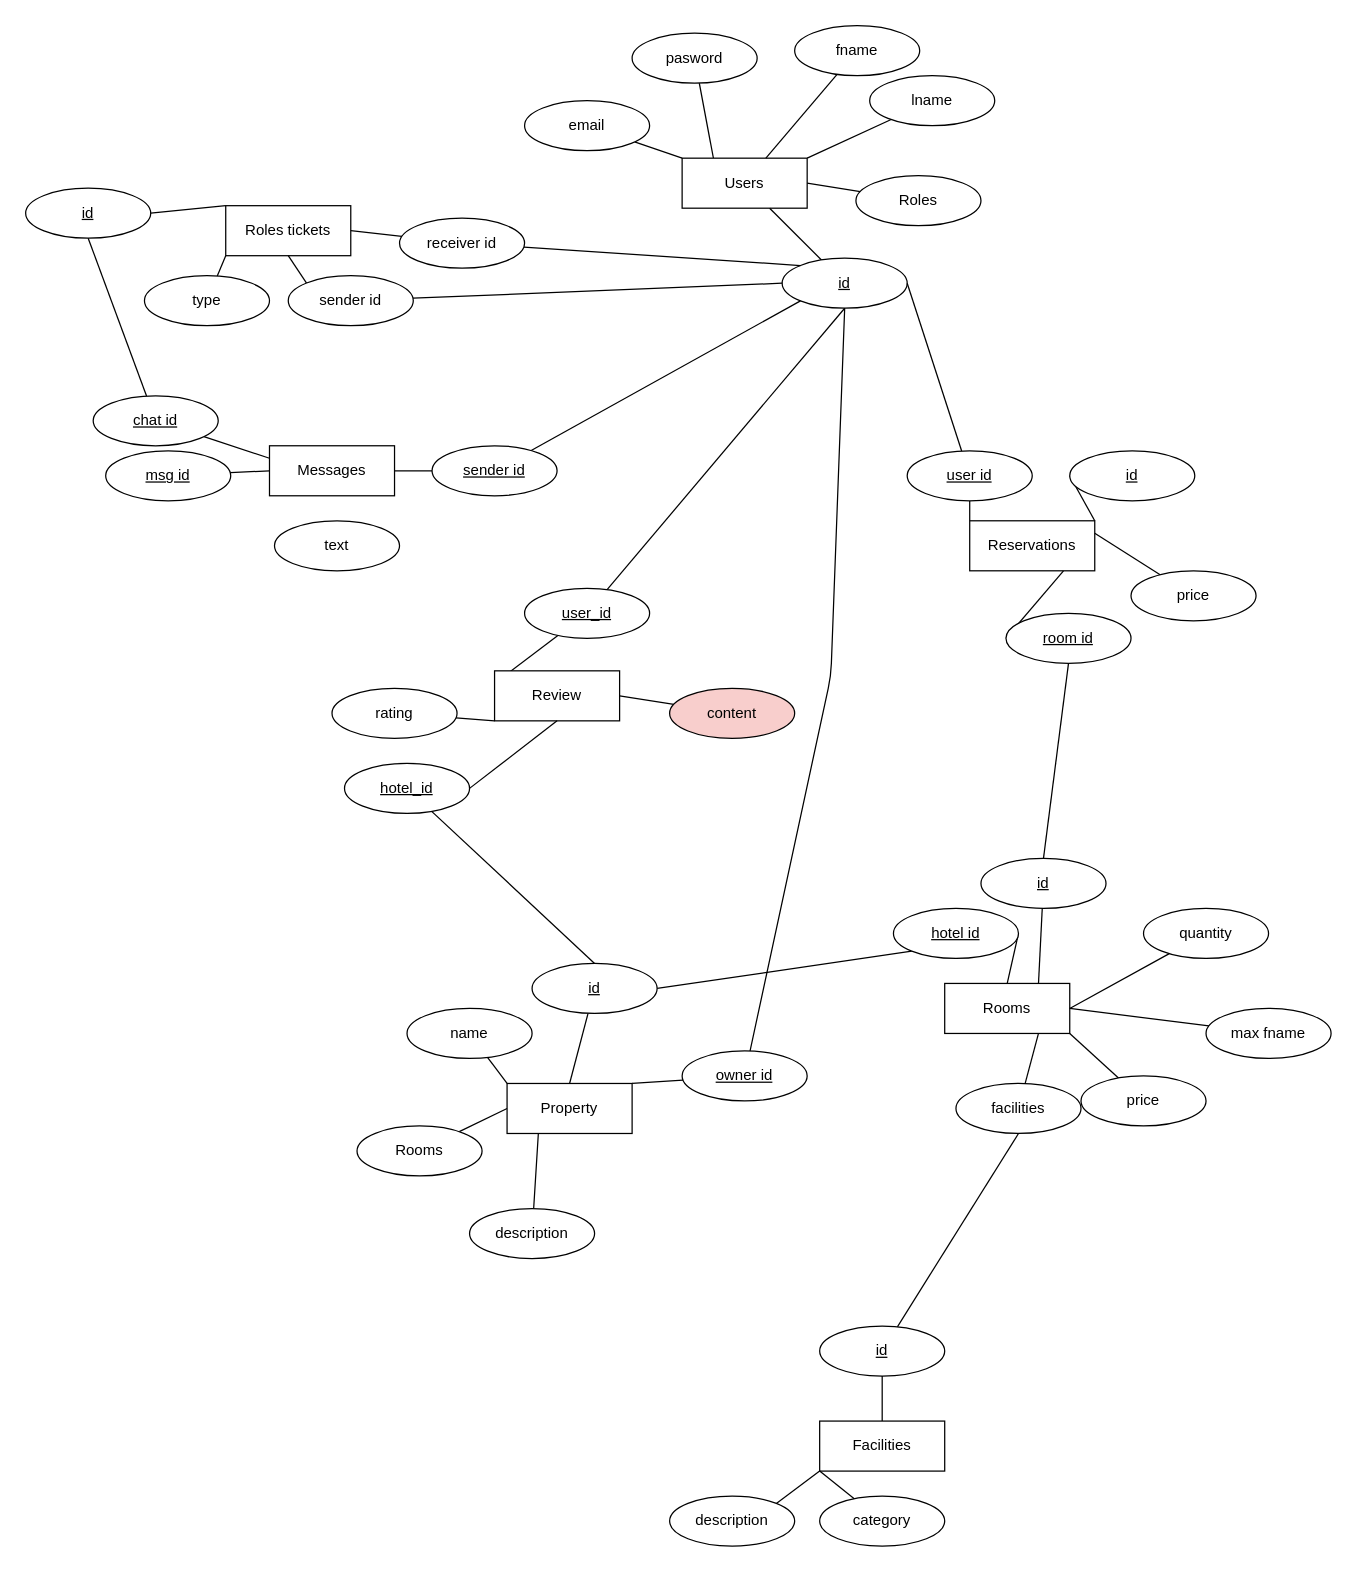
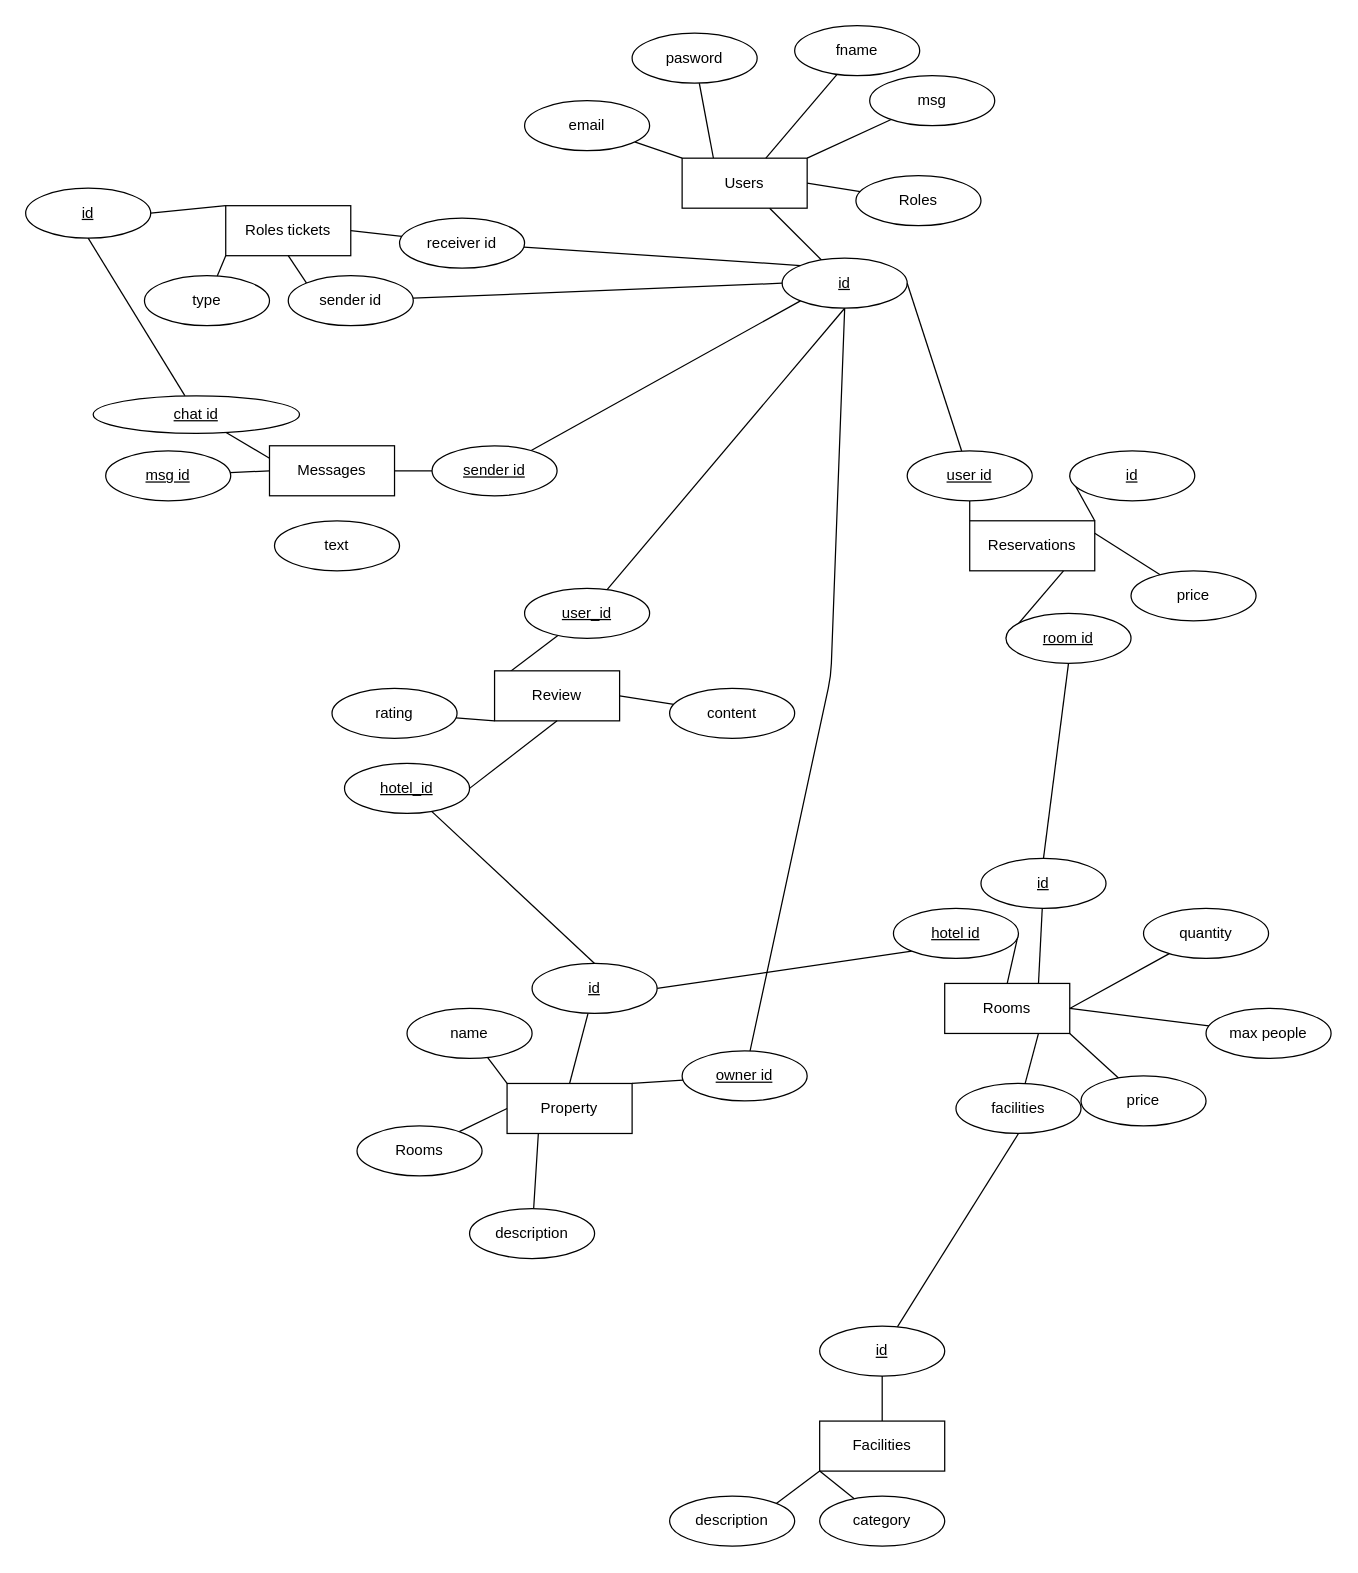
- <mxCell id="17" value="lname" style="ellipse;whiteSpace=wrap;html=1;align=center;" parent="1" vertex="1"><mxGeometry x="695" y="60" width="100" height="40" as="geometry" /></mxCell>
+ <mxCell id="17" value="msg" style="ellipse;whiteSpace=wrap;html=1;align=center;" parent="1" vertex="1"><mxGeometry x="695" y="60" width="100" height="40" as="geometry" /></mxCell>
- <mxCell id="81" value="chat id" style="ellipse;whiteSpace=wrap;html=1;align=center;fontStyle=4;" parent="1" vertex="1"><mxGeometry x="74" y="316" width="100" height="40" as="geometry" /></mxCell>
+ <mxCell id="81" value="chat id" style="ellipse;whiteSpace=wrap;html=1;align=center;fontStyle=4;" parent="1" vertex="1"><mxGeometry x="74" y="316" width="165" height="30" as="geometry" /></mxCell>
- <mxCell id="50" value="content" style="ellipse;whiteSpace=wrap;html=1;align=center;fillColor=#f8cecc;" parent="1" vertex="1"><mxGeometry x="535" y="550" width="100" height="40" as="geometry" /></mxCell>
+ <mxCell id="50" value="content" style="ellipse;whiteSpace=wrap;html=1;align=center;" parent="1" vertex="1"><mxGeometry x="535" y="550" width="100" height="40" as="geometry" /></mxCell>
- <mxCell id="68" value="max fname" style="ellipse;whiteSpace=wrap;html=1;align=center;" parent="1" vertex="1"><mxGeometry x="964" y="806" width="100" height="40" as="geometry" /></mxCell>
+ <mxCell id="68" value="max people" style="ellipse;whiteSpace=wrap;html=1;align=center;" parent="1" vertex="1"><mxGeometry x="964" y="806" width="100" height="40" as="geometry" /></mxCell>
